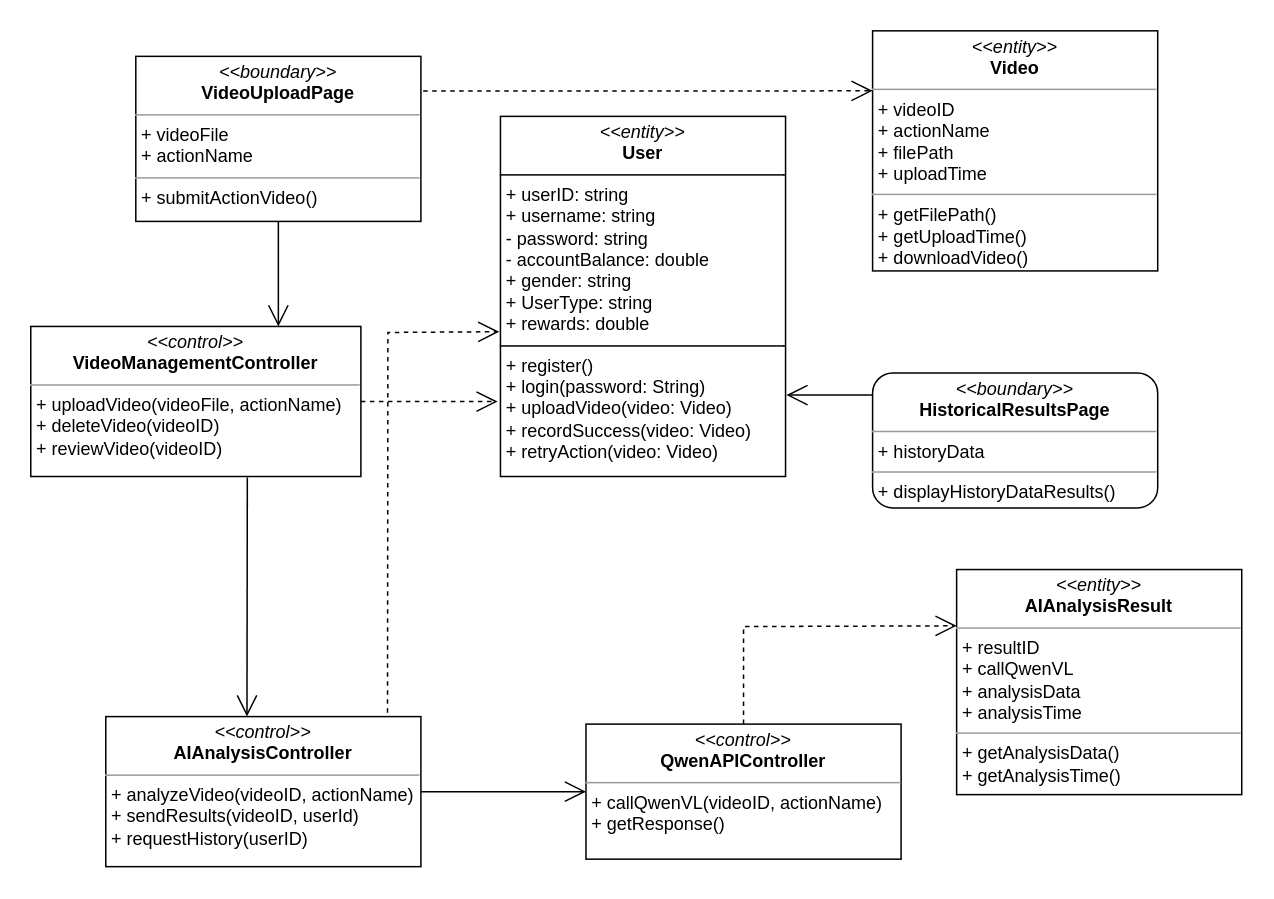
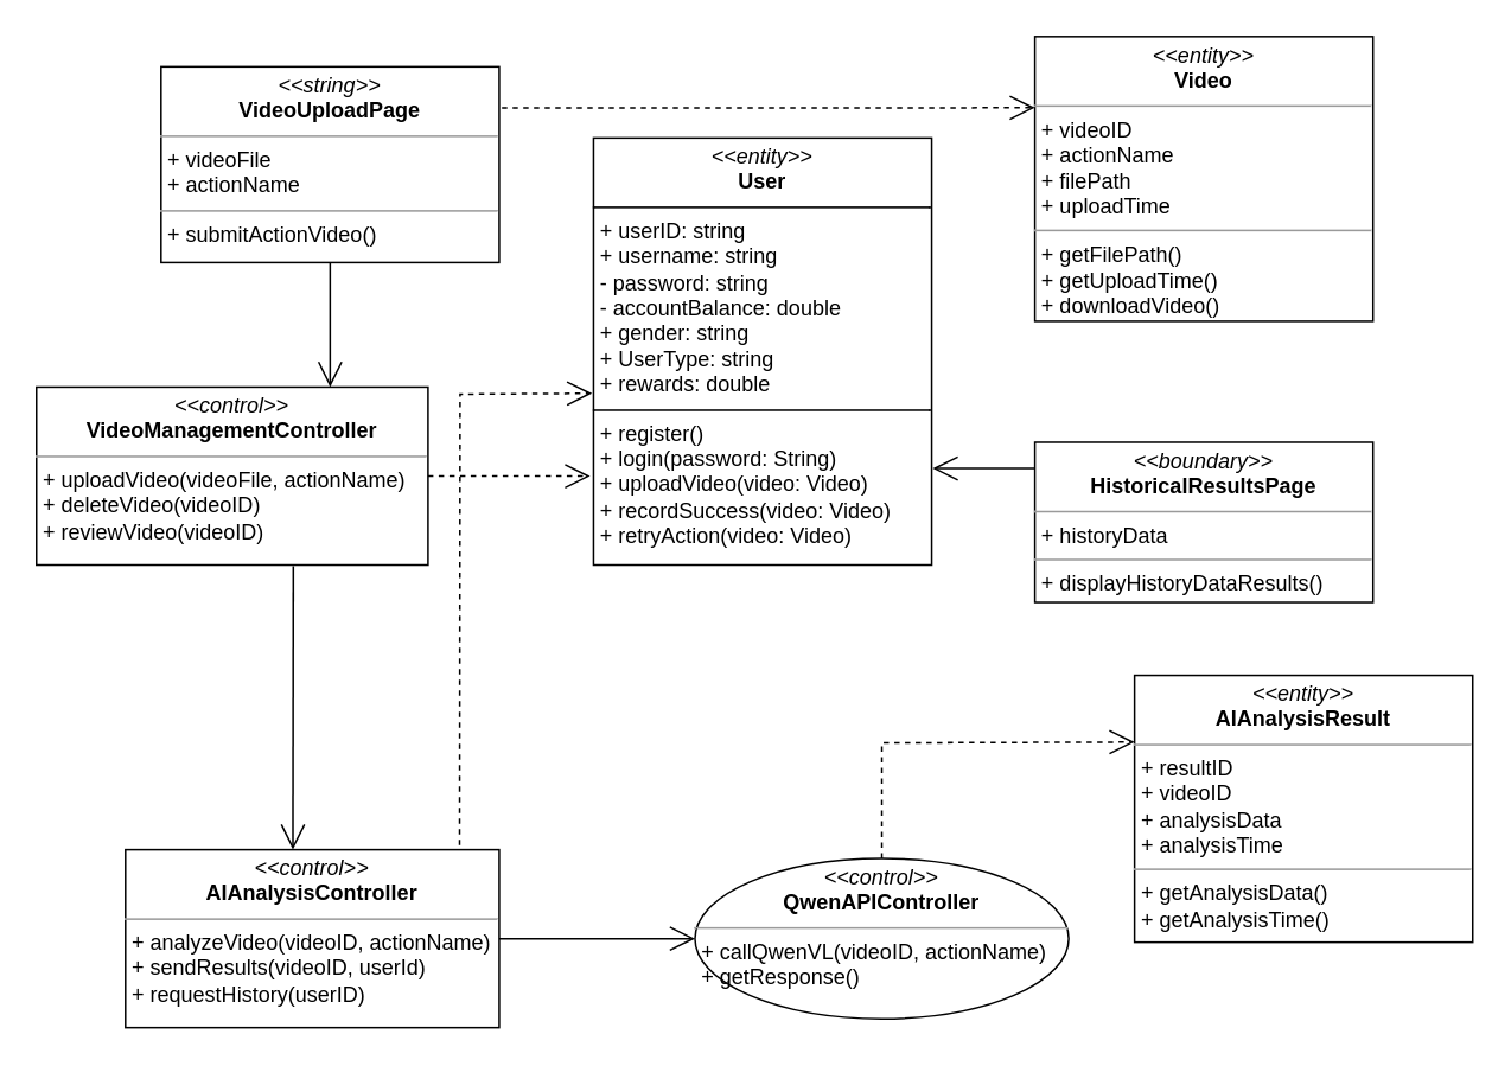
- <mxCell id="5" value="&lt;p style=&quot;margin:0px;margin-top:4px;text-align:center;&quot;&gt;&lt;i&gt;&amp;lt;&amp;lt;boundary&amp;gt;&amp;gt;&lt;/i&gt;&lt;br&gt;&lt;b&gt;VideoUploadPage&lt;/b&gt;&lt;/p&gt;&lt;hr size=&quot;1&quot;&gt;&lt;p style=&quot;margin:0px;margin-left:4px;&quot;&gt;+ videoFile&lt;br&gt;+ actionName&lt;/p&gt;&lt;hr size=&quot;1&quot;&gt;&lt;p style=&quot;margin:0px;margin-left:4px;&quot;&gt;+ submitActionVideo()&lt;br&gt;&lt;/p&gt;" style="verticalAlign=top;align=left;overflow=fill;fontSize=12;fontFamily=Helvetica;html=1;whiteSpace=wrap;" parent="1" vertex="1"><mxGeometry x="90" y="37" width="190" height="110" as="geometry" /></mxCell>
+ <mxCell id="5" value="&lt;p style=&quot;margin:0px;margin-top:4px;text-align:center;&quot;&gt;&lt;i&gt;&amp;lt;&amp;lt;string&amp;gt;&amp;gt;&lt;/i&gt;&lt;br&gt;&lt;b&gt;VideoUploadPage&lt;/b&gt;&lt;/p&gt;&lt;hr size=&quot;1&quot;&gt;&lt;p style=&quot;margin:0px;margin-left:4px;&quot;&gt;+ videoFile&lt;br&gt;+ actionName&lt;/p&gt;&lt;hr size=&quot;1&quot;&gt;&lt;p style=&quot;margin:0px;margin-left:4px;&quot;&gt;+ submitActionVideo()&lt;br&gt;&lt;/p&gt;" style="verticalAlign=top;align=left;overflow=fill;fontSize=12;fontFamily=Helvetica;html=1;whiteSpace=wrap;" parent="1" vertex="1"><mxGeometry x="90" y="37" width="190" height="110" as="geometry" /></mxCell>
- <mxCell id="6" value="&lt;p style=&quot;margin:0px;margin-top:4px;text-align:center;&quot;&gt;&lt;i&gt;&amp;lt;&amp;lt;boundary&amp;gt;&amp;gt;&lt;/i&gt;&lt;br&gt;&lt;b&gt;HistoricalResultsPage&lt;/b&gt;&lt;/p&gt;&lt;hr size=&quot;1&quot;&gt;&lt;p style=&quot;margin:0px;margin-left:4px;&quot;&gt;+ historyData&lt;br&gt;&lt;/p&gt;&lt;hr size=&quot;1&quot;&gt;&lt;p style=&quot;margin:0px;margin-left:4px;&quot;&gt;+ displayHistoryDataResults()&lt;br&gt;&lt;/p&gt;" style="verticalAlign=top;align=left;overflow=fill;fontSize=12;fontFamily=Helvetica;html=1;whiteSpace=wrap;rounded=1;" parent="1" vertex="1"><mxGeometry x="581" y="248" width="190" height="90" as="geometry" /></mxCell>
+ <mxCell id="6" value="&lt;p style=&quot;margin:0px;margin-top:4px;text-align:center;&quot;&gt;&lt;i&gt;&amp;lt;&amp;lt;boundary&amp;gt;&amp;gt;&lt;/i&gt;&lt;br&gt;&lt;b&gt;HistoricalResultsPage&lt;/b&gt;&lt;/p&gt;&lt;hr size=&quot;1&quot;&gt;&lt;p style=&quot;margin:0px;margin-left:4px;&quot;&gt;+ historyData&lt;br&gt;&lt;/p&gt;&lt;hr size=&quot;1&quot;&gt;&lt;p style=&quot;margin:0px;margin-left:4px;&quot;&gt;+ displayHistoryDataResults()&lt;br&gt;&lt;/p&gt;" style="verticalAlign=top;align=left;overflow=fill;fontSize=12;fontFamily=Helvetica;html=1;whiteSpace=wrap;" parent="1" vertex="1"><mxGeometry x="581" y="248" width="190" height="90" as="geometry" /></mxCell>
- <mxCell id="8" value="&lt;p style=&quot;margin:0px;margin-top:4px;text-align:center;&quot;&gt;&lt;i&gt;&amp;lt;&amp;lt;entity&amp;gt;&amp;gt;&lt;/i&gt;&lt;br&gt;&lt;b&gt;AIAnalysisResult&lt;/b&gt;&lt;/p&gt;&lt;hr size=&quot;1&quot;&gt;&lt;p style=&quot;margin:0px;margin-left:4px;&quot;&gt;+ resultID&lt;br&gt;&lt;/p&gt;&lt;p style=&quot;margin:0px;margin-left:4px;&quot;&gt;+ callQwenVL&lt;/p&gt;&lt;p style=&quot;margin:0px;margin-left:4px;&quot;&gt;+ analysisData&lt;/p&gt;&lt;p style=&quot;margin:0px;margin-left:4px;&quot;&gt;+ analysisTime&lt;/p&gt;&lt;hr size=&quot;1&quot;&gt;&lt;p style=&quot;margin:0px;margin-left:4px;&quot;&gt;+ getAnalysisData()&lt;br&gt;&lt;/p&gt;&lt;p style=&quot;margin:0px;margin-left:4px;&quot;&gt;+ getAnalysisTime()&lt;/p&gt;" style="verticalAlign=top;align=left;overflow=fill;fontSize=12;fontFamily=Helvetica;html=1;whiteSpace=wrap;" parent="1" vertex="1"><mxGeometry x="637" y="379" width="190" height="150" as="geometry" /></mxCell>
+ <mxCell id="8" value="&lt;p style=&quot;margin:0px;margin-top:4px;text-align:center;&quot;&gt;&lt;i&gt;&amp;lt;&amp;lt;entity&amp;gt;&amp;gt;&lt;/i&gt;&lt;br&gt;&lt;b&gt;AIAnalysisResult&lt;/b&gt;&lt;/p&gt;&lt;hr size=&quot;1&quot;&gt;&lt;p style=&quot;margin:0px;margin-left:4px;&quot;&gt;+ resultID&lt;br&gt;&lt;/p&gt;&lt;p style=&quot;margin:0px;margin-left:4px;&quot;&gt;+ videoID&lt;/p&gt;&lt;p style=&quot;margin:0px;margin-left:4px;&quot;&gt;+ analysisData&lt;/p&gt;&lt;p style=&quot;margin:0px;margin-left:4px;&quot;&gt;+ analysisTime&lt;/p&gt;&lt;hr size=&quot;1&quot;&gt;&lt;p style=&quot;margin:0px;margin-left:4px;&quot;&gt;+ getAnalysisData()&lt;br&gt;&lt;/p&gt;&lt;p style=&quot;margin:0px;margin-left:4px;&quot;&gt;+ getAnalysisTime()&lt;/p&gt;" style="verticalAlign=top;align=left;overflow=fill;fontSize=12;fontFamily=Helvetica;html=1;whiteSpace=wrap;" parent="1" vertex="1"><mxGeometry x="637" y="379" width="190" height="150" as="geometry" /></mxCell>
- <mxCell id="4" value="&lt;p style=&quot;margin:0px;margin-top:4px;text-align:center;&quot;&gt;&lt;i&gt;&amp;lt;&amp;lt;control&amp;gt;&amp;gt;&lt;br&gt;&lt;/i&gt;&lt;b&gt;QwenAPIController&lt;/b&gt;&lt;/p&gt;&lt;hr size=&quot;1&quot;&gt;&lt;p style=&quot;margin:0px;margin-left:4px;&quot;&gt;&lt;span style=&quot;background-color: initial;&quot;&gt;+ callQwenVL(videoID, actionName)&amp;nbsp;&lt;/span&gt;&lt;/p&gt;&lt;p style=&quot;margin:0px;margin-left:4px;&quot;&gt;+ getResponse()&lt;/p&gt;" style="verticalAlign=top;align=left;overflow=fill;fontSize=12;fontFamily=Helvetica;html=1;whiteSpace=wrap;" parent="1" vertex="1"><mxGeometry x="390" y="482" width="210" height="90" as="geometry" /></mxCell>
+ <mxCell id="4" value="&lt;p style=&quot;margin:0px;margin-top:4px;text-align:center;&quot;&gt;&lt;i&gt;&amp;lt;&amp;lt;control&amp;gt;&amp;gt;&lt;br&gt;&lt;/i&gt;&lt;b&gt;QwenAPIController&lt;/b&gt;&lt;/p&gt;&lt;hr size=&quot;1&quot;&gt;&lt;p style=&quot;margin:0px;margin-left:4px;&quot;&gt;&lt;span style=&quot;background-color: initial;&quot;&gt;+ callQwenVL(videoID, actionName)&amp;nbsp;&lt;/span&gt;&lt;/p&gt;&lt;p style=&quot;margin:0px;margin-left:4px;&quot;&gt;+ getResponse()&lt;/p&gt;" style="ellipse;verticalAlign=top;align=left;overflow=fill;fontSize=12;fontFamily=Helvetica;html=1;whiteSpace=wrap;" parent="1" vertex="1"><mxGeometry x="390" y="482" width="210" height="90" as="geometry" /></mxCell>
